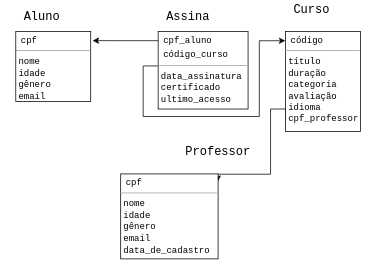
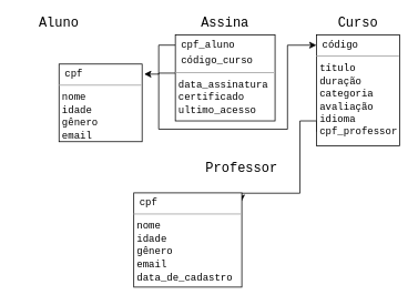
- <mxCell id="4" value="&lt;font style=&quot;font-size: 16px;&quot;&gt;Curso&lt;/font&gt;" style="text;html=1;strokeColor=none;fillColor=none;align=center;verticalAlign=middle;whiteSpace=wrap;rounded=0;fontFamily=Courier New;movable=1;resizable=1;rotatable=1;deletable=1;editable=1;locked=0;connectable=1;" vertex="1" parent="1"><mxGeometry x="385" y="5" width="60" height="16.604" as="geometry" /></mxCell>
+ <mxCell id="4" value="&lt;font style=&quot;font-size: 16px;&quot;&gt;Curso&lt;/font&gt;" style="text;html=1;strokeColor=none;fillColor=none;align=center;verticalAlign=middle;whiteSpace=wrap;rounded=0;fontFamily=Courier New;movable=1;resizable=1;rotatable=1;deletable=1;editable=1;locked=0;connectable=1;" vertex="1" parent="1"><mxGeometry x="400" y="20" width="60" height="16.604" as="geometry" /></mxCell>
- <mxCell id="2" value="&lt;font style=&quot;font-size: 16px;&quot;&gt;Aluno&lt;/font&gt;" style="text;html=1;strokeColor=none;fillColor=none;align=center;verticalAlign=middle;whiteSpace=wrap;rounded=0;fontFamily=Courier New;movable=1;resizable=1;rotatable=1;deletable=1;editable=1;locked=0;connectable=1;" vertex="1" parent="1"><mxGeometry x="25" y="15" width="60" height="16.604" as="geometry" /></mxCell>
+ <mxCell id="2" value="&lt;font style=&quot;font-size: 16px;&quot;&gt;Aluno&lt;/font&gt;" style="text;html=1;strokeColor=none;fillColor=none;align=center;verticalAlign=middle;whiteSpace=wrap;rounded=0;fontFamily=Courier New;movable=1;resizable=1;rotatable=1;deletable=1;editable=1;locked=0;connectable=1;" vertex="1" parent="1"><mxGeometry x="40" y="20" width="60" height="16.604" as="geometry" /></mxCell>
- <mxCell id="7" value="&lt;font style=&quot;font-size: 16px;&quot;&gt;Assina&lt;/font&gt;" style="text;html=1;strokeColor=none;fillColor=none;align=center;verticalAlign=middle;whiteSpace=wrap;rounded=0;fontFamily=Courier New;movable=1;resizable=1;rotatable=1;deletable=1;editable=1;locked=0;connectable=1;" vertex="1" parent="1"><mxGeometry x="220" y="15" width="60" height="16.604" as="geometry" /></mxCell>
+ <mxCell id="7" value="&lt;font style=&quot;font-size: 16px;&quot;&gt;Assina&lt;/font&gt;" style="text;html=1;strokeColor=none;fillColor=none;align=center;verticalAlign=middle;whiteSpace=wrap;rounded=0;fontFamily=Courier New;movable=1;resizable=1;rotatable=1;deletable=1;editable=1;locked=0;connectable=1;" vertex="1" parent="1"><mxGeometry x="240" y="20" width="60" height="16.604" as="geometry" /></mxCell>
- <mxCell id="3" value="&lt;p style=&quot;margin: 4px 0px 0px;&quot;&gt;&lt;font face=&quot;Courier New&quot;&gt;&amp;nbsp;cpf&lt;/font&gt;&lt;/p&gt;&lt;hr size=&quot;1&quot;&gt;&lt;p style=&quot;margin:0px;margin-left:4px;&quot;&gt;&lt;font face=&quot;Courier New&quot;&gt;nome&lt;/font&gt;&lt;/p&gt;&lt;p style=&quot;margin:0px;margin-left:4px;&quot;&gt;&lt;font face=&quot;Courier New&quot;&gt;idade&lt;/font&gt;&lt;/p&gt;&lt;p style=&quot;margin:0px;margin-left:4px;&quot;&gt;&lt;font face=&quot;Courier New&quot;&gt;gênero&lt;/font&gt;&lt;/p&gt;&lt;p style=&quot;margin:0px;margin-left:4px;&quot;&gt;&lt;font face=&quot;Courier New&quot;&gt;email&lt;/font&gt;&lt;/p&gt;" style="verticalAlign=top;align=left;overflow=fill;fontSize=12;fontFamily=Helvetica;html=1;movable=1;resizable=1;rotatable=1;deletable=1;editable=1;locked=0;connectable=1;" vertex="1" parent="1"><mxGeometry x="20" y="41.6" width="100" height="93.4" as="geometry" /></mxCell>
+ <mxCell id="3" value="&lt;p style=&quot;margin: 4px 0px 0px;&quot;&gt;&lt;font face=&quot;Courier New&quot;&gt;&amp;nbsp;cpf&lt;/font&gt;&lt;/p&gt;&lt;hr size=&quot;1&quot;&gt;&lt;p style=&quot;margin:0px;margin-left:4px;&quot;&gt;&lt;font face=&quot;Courier New&quot;&gt;nome&lt;/font&gt;&lt;/p&gt;&lt;p style=&quot;margin:0px;margin-left:4px;&quot;&gt;&lt;font face=&quot;Courier New&quot;&gt;idade&lt;/font&gt;&lt;/p&gt;&lt;p style=&quot;margin:0px;margin-left:4px;&quot;&gt;&lt;font face=&quot;Courier New&quot;&gt;gênero&lt;/font&gt;&lt;/p&gt;&lt;p style=&quot;margin:0px;margin-left:4px;&quot;&gt;&lt;font face=&quot;Courier New&quot;&gt;email&lt;/font&gt;&lt;/p&gt;" style="verticalAlign=top;align=left;overflow=fill;fontSize=12;fontFamily=Helvetica;html=1;movable=1;resizable=1;rotatable=1;deletable=1;editable=1;locked=0;connectable=1;" vertex="1" parent="1"><mxGeometry x="70" y="76.6" width="100" height="93.4" as="geometry" /></mxCell>
